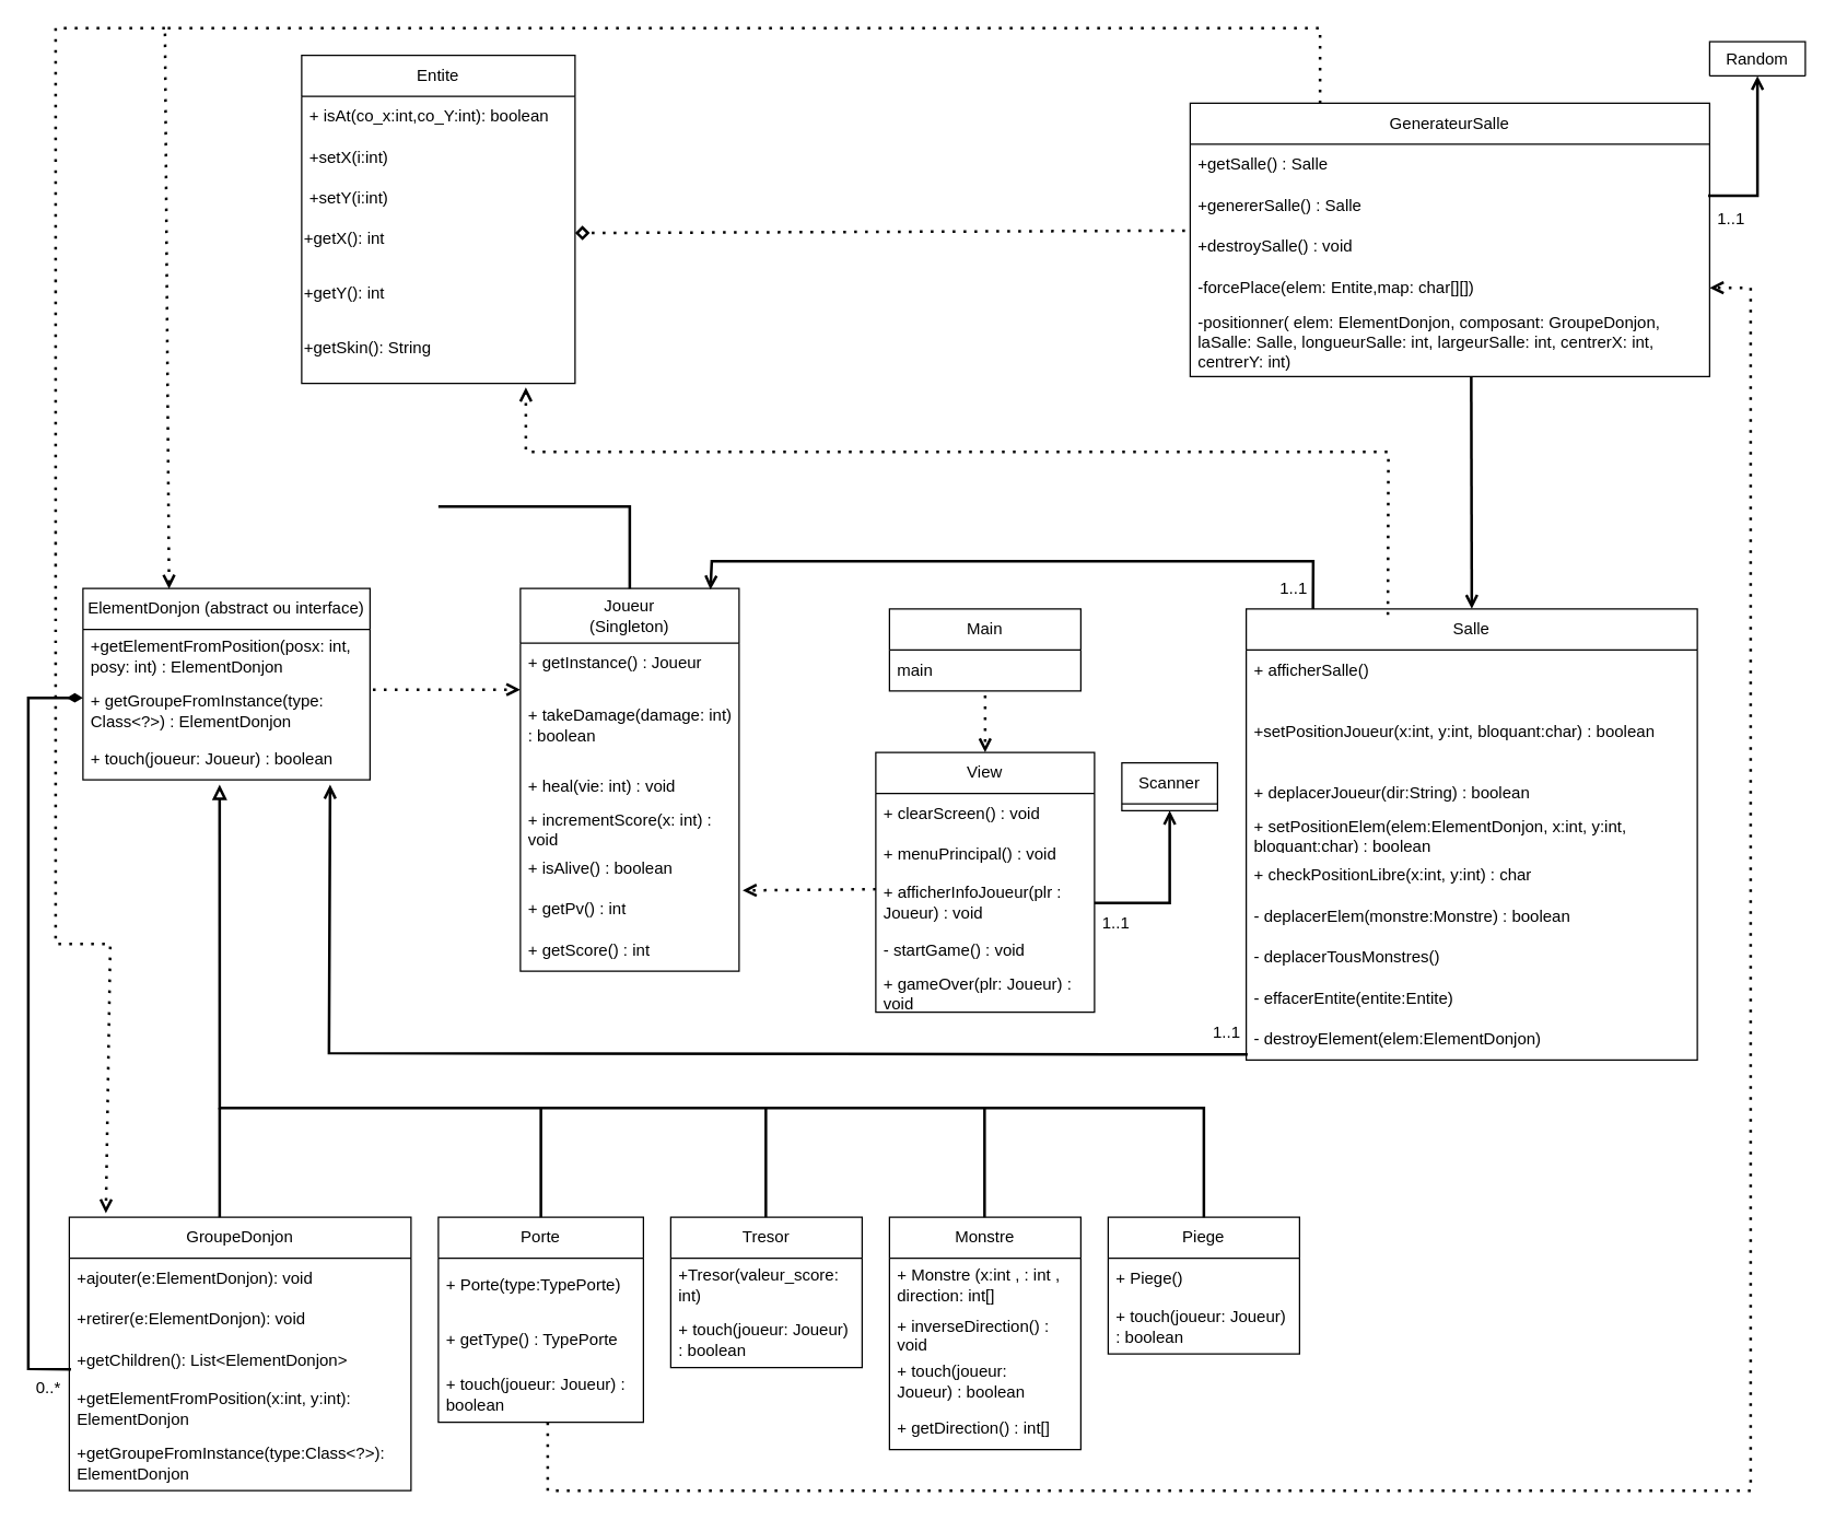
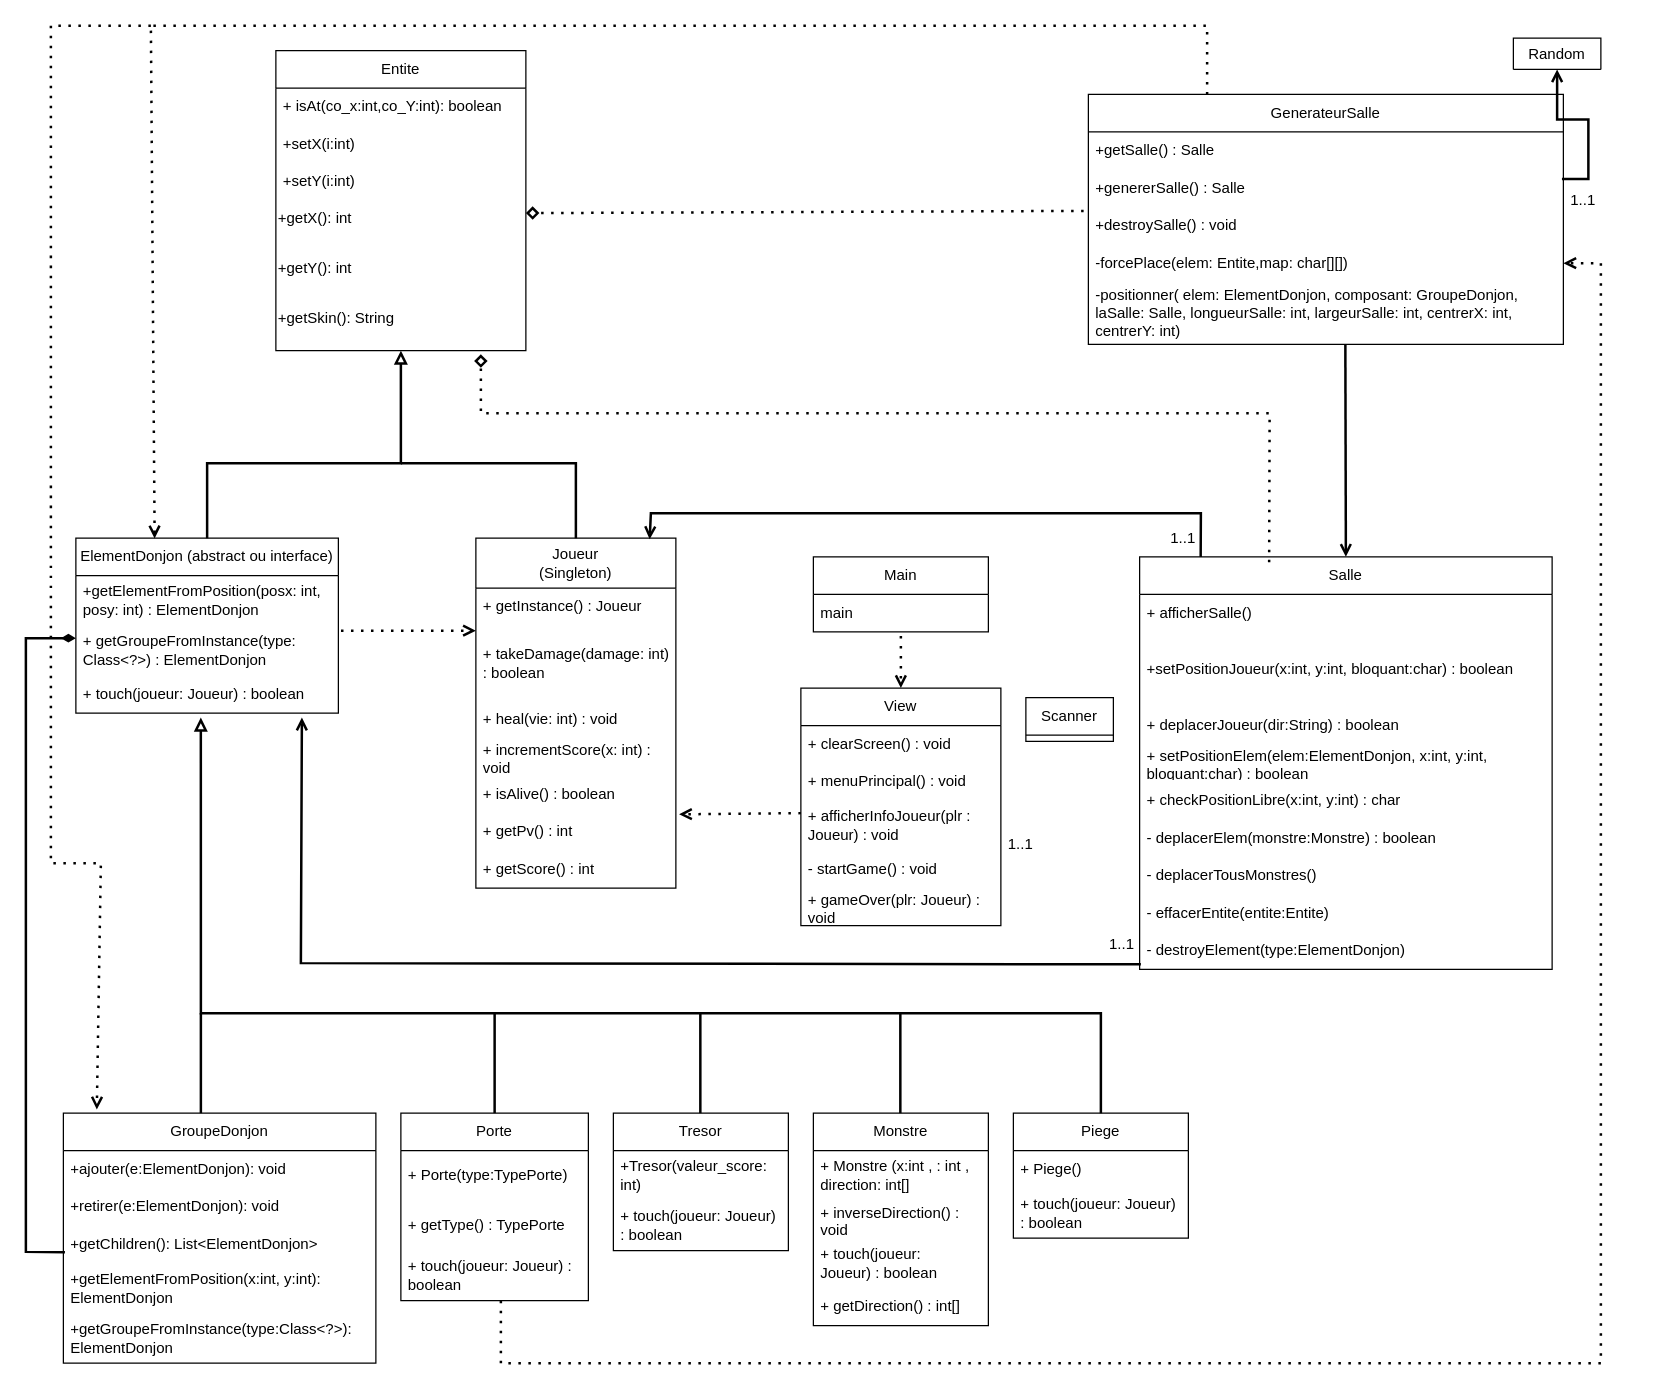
- <mxCell id="85" value="Random" style="swimlane;fontStyle=0;childLayout=stackLayout;horizontal=1;startSize=30;horizontalStack=0;resizeParent=1;resizeParentMax=0;resizeLast=0;collapsible=1;marginBottom=0;whiteSpace=wrap;html=1;" vertex="1" parent="1"><mxGeometry x="1250" y="30" width="70" height="25" as="geometry" /></mxCell>
+ <mxCell id="85" value="Random" style="swimlane;fontStyle=0;childLayout=stackLayout;horizontal=1;startSize=30;horizontalStack=0;resizeParent=1;resizeParentMax=0;resizeLast=0;collapsible=1;marginBottom=0;whiteSpace=wrap;html=1;" vertex="1" parent="1"><mxGeometry x="1210" y="30" width="70" height="25" as="geometry" /></mxCell>
- <mxCell id="91" value="" style="endArrow=open;dashed=1;html=1;dashPattern=1 3;strokeWidth=2;rounded=0;entryX=0.82;entryY=1.074;entryDx=0;entryDy=0;endFill=0;exitX=0.314;exitY=0.013;exitDx=0;exitDy=0;exitPerimeter=0;entryPerimeter=0;" edge="1" parent="1" source="31" target="53"><mxGeometry width="50" height="50" relative="1" as="geometry"><mxPoint x="440" y="280" as="sourcePoint" /><mxPoint x="890" y="280.05" as="targetPoint" /><Array as="points"><mxPoint x="1015" y="330" /><mxPoint x="384" y="330" /></Array></mxGeometry></mxCell>
+ <mxCell id="91" value="" style="endArrow=diamond;dashed=1;html=1;dashPattern=1 3;strokeWidth=2;rounded=0;entryX=0.82;entryY=1.074;entryDx=0;entryDy=0;endFill=0;exitX=0.314;exitY=0.013;exitDx=0;exitDy=0;exitPerimeter=0;entryPerimeter=0;" edge="1" parent="1" source="31" target="53"><mxGeometry width="50" height="50" relative="1" as="geometry"><mxPoint x="440" y="280" as="sourcePoint" /><mxPoint x="890" y="280.05" as="targetPoint" /><Array as="points"><mxPoint x="1015" y="330" /><mxPoint x="384" y="330" /></Array></mxGeometry></mxCell>
+ <mxCell id="73" value="" style="endArrow=block;html=1;rounded=0;entryX=0.5;entryY=1;entryDx=0;entryDy=0;endFill=0;exitX=0.5;exitY=0;exitDx=0;exitDy=0;strokeWidth=2;" edge="1" parent="1" source="4" target="53"><mxGeometry width="50" height="50" relative="1" as="geometry"><mxPoint x="890" y="900" as="sourcePoint" /><mxPoint x="170" y="584" as="targetPoint" /><Array as="points"><mxPoint x="165" y="370" /><mxPoint x="320" y="370" /></Array></mxGeometry></mxCell>
- <mxCell id="83" style="edgeStyle=orthogonalEdgeStyle;rounded=0;orthogonalLoop=1;jettySize=auto;html=1;entryX=0.5;entryY=1;entryDx=0;entryDy=0;endArrow=open;endFill=0;strokeWidth=2;" edge="1" parent="1" source="44" target="82"><mxGeometry relative="1" as="geometry" /></mxCell>
- <mxCell id="40" value="- destroyElement(elem:ElementDonjon)" style="text;strokeColor=none;fillColor=none;align=left;verticalAlign=middle;spacingLeft=4;spacingRight=4;overflow=hidden;points=[[0,0.5],[1,0.5]];portConstraint=eastwest;rotatable=0;whiteSpace=wrap;html=1;" parent="31" vertex="1"><mxGeometry y="300" width="330" height="30" as="geometry" /></mxCell>
+ <mxCell id="40" value="- destroyElement(type:ElementDonjon)" style="text;strokeColor=none;fillColor=none;align=left;verticalAlign=middle;spacingLeft=4;spacingRight=4;overflow=hidden;points=[[0,0.5],[1,0.5]];portConstraint=eastwest;rotatable=0;whiteSpace=wrap;html=1;" parent="31" vertex="1"><mxGeometry y="300" width="330" height="30" as="geometry" /></mxCell>
- <mxCell id="68" value="0..*" style="text;strokeColor=none;fillColor=none;align=left;verticalAlign=middle;spacingLeft=4;spacingRight=4;overflow=hidden;points=[[0,0.5],[1,0.5]];portConstraint=eastwest;rotatable=0;whiteSpace=wrap;html=1;" vertex="1" parent="1"><mxGeometry x="20" y="1000" width="30" height="30" as="geometry" /></mxCell>
